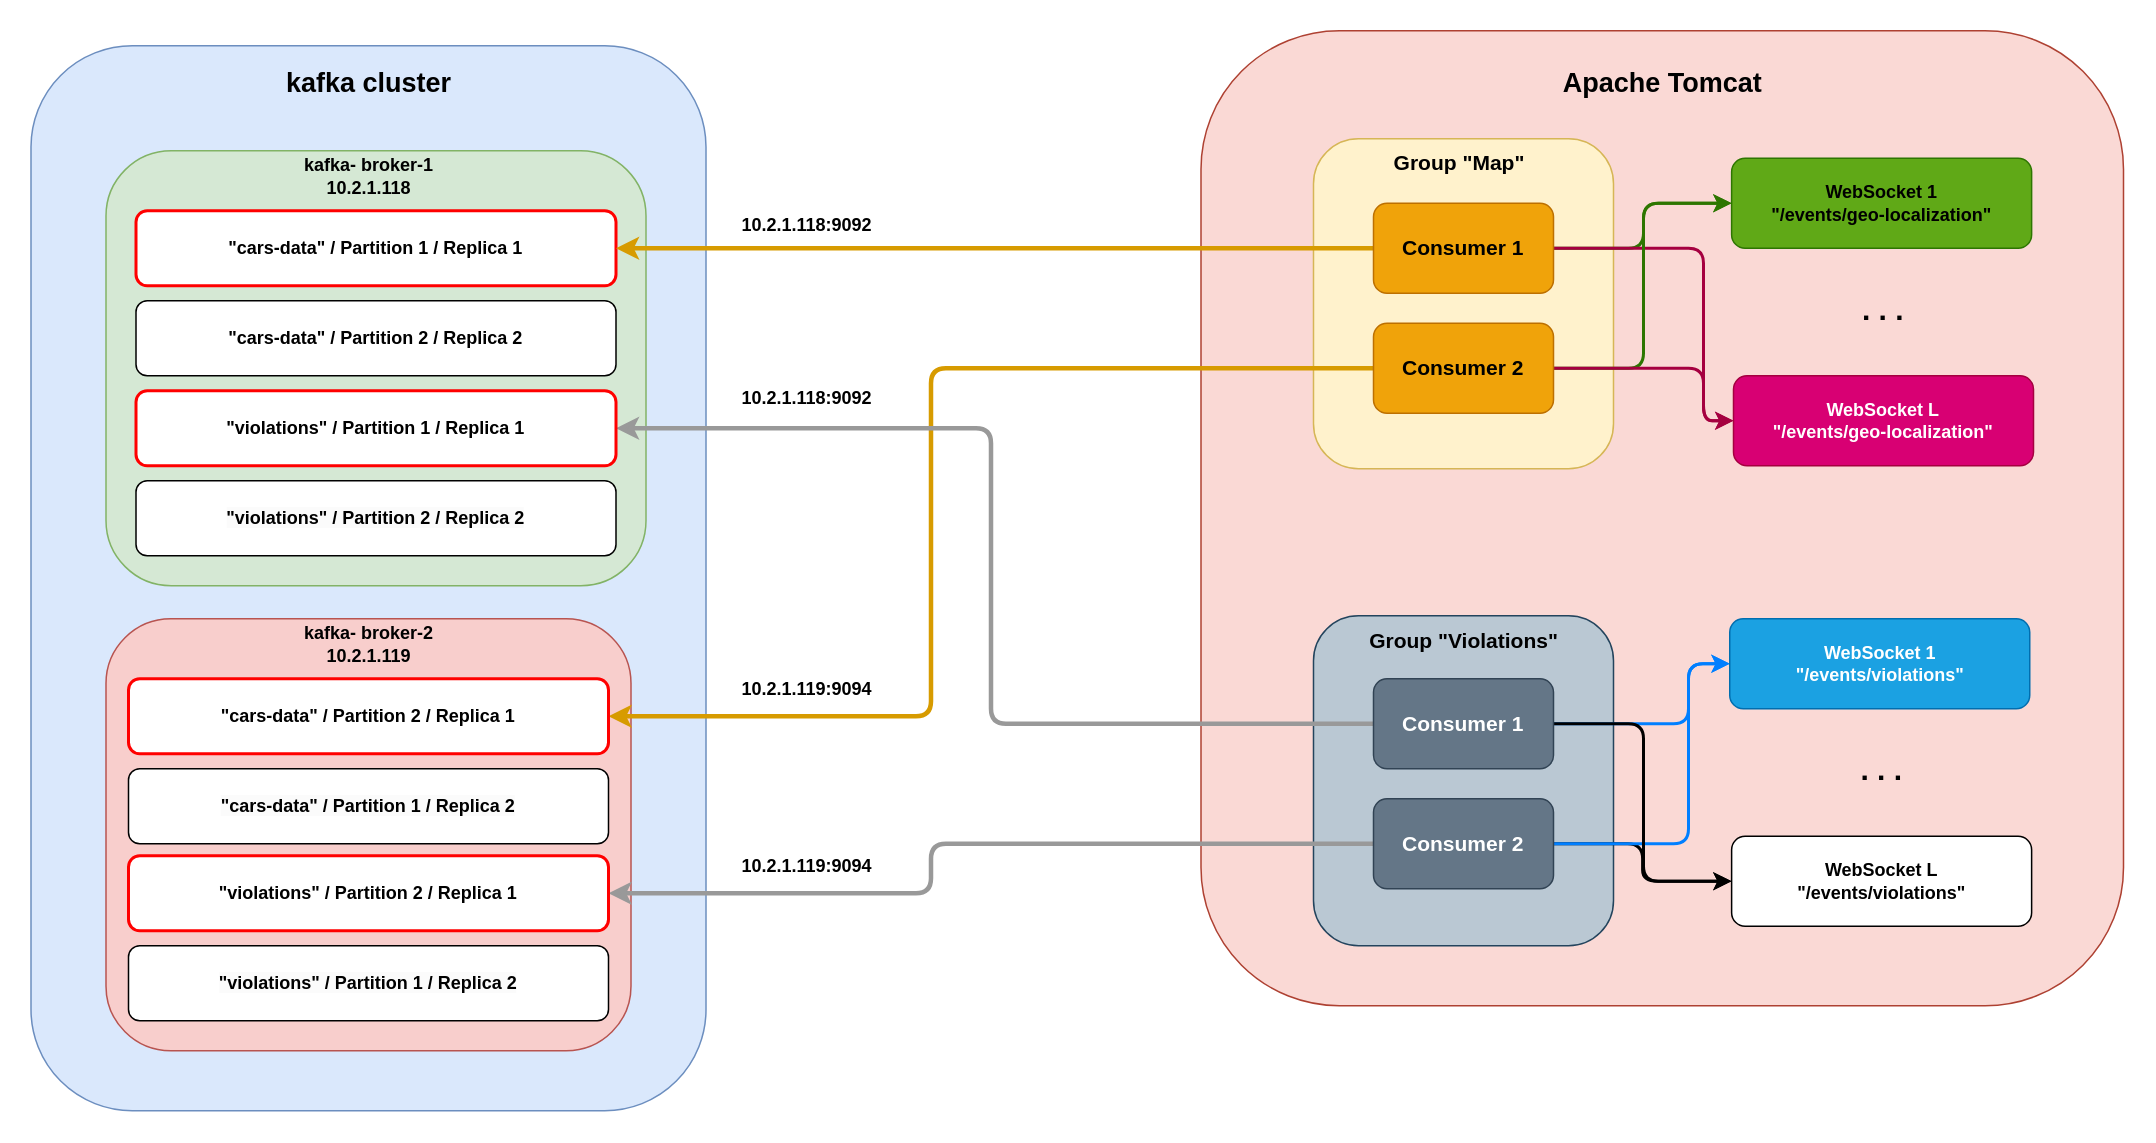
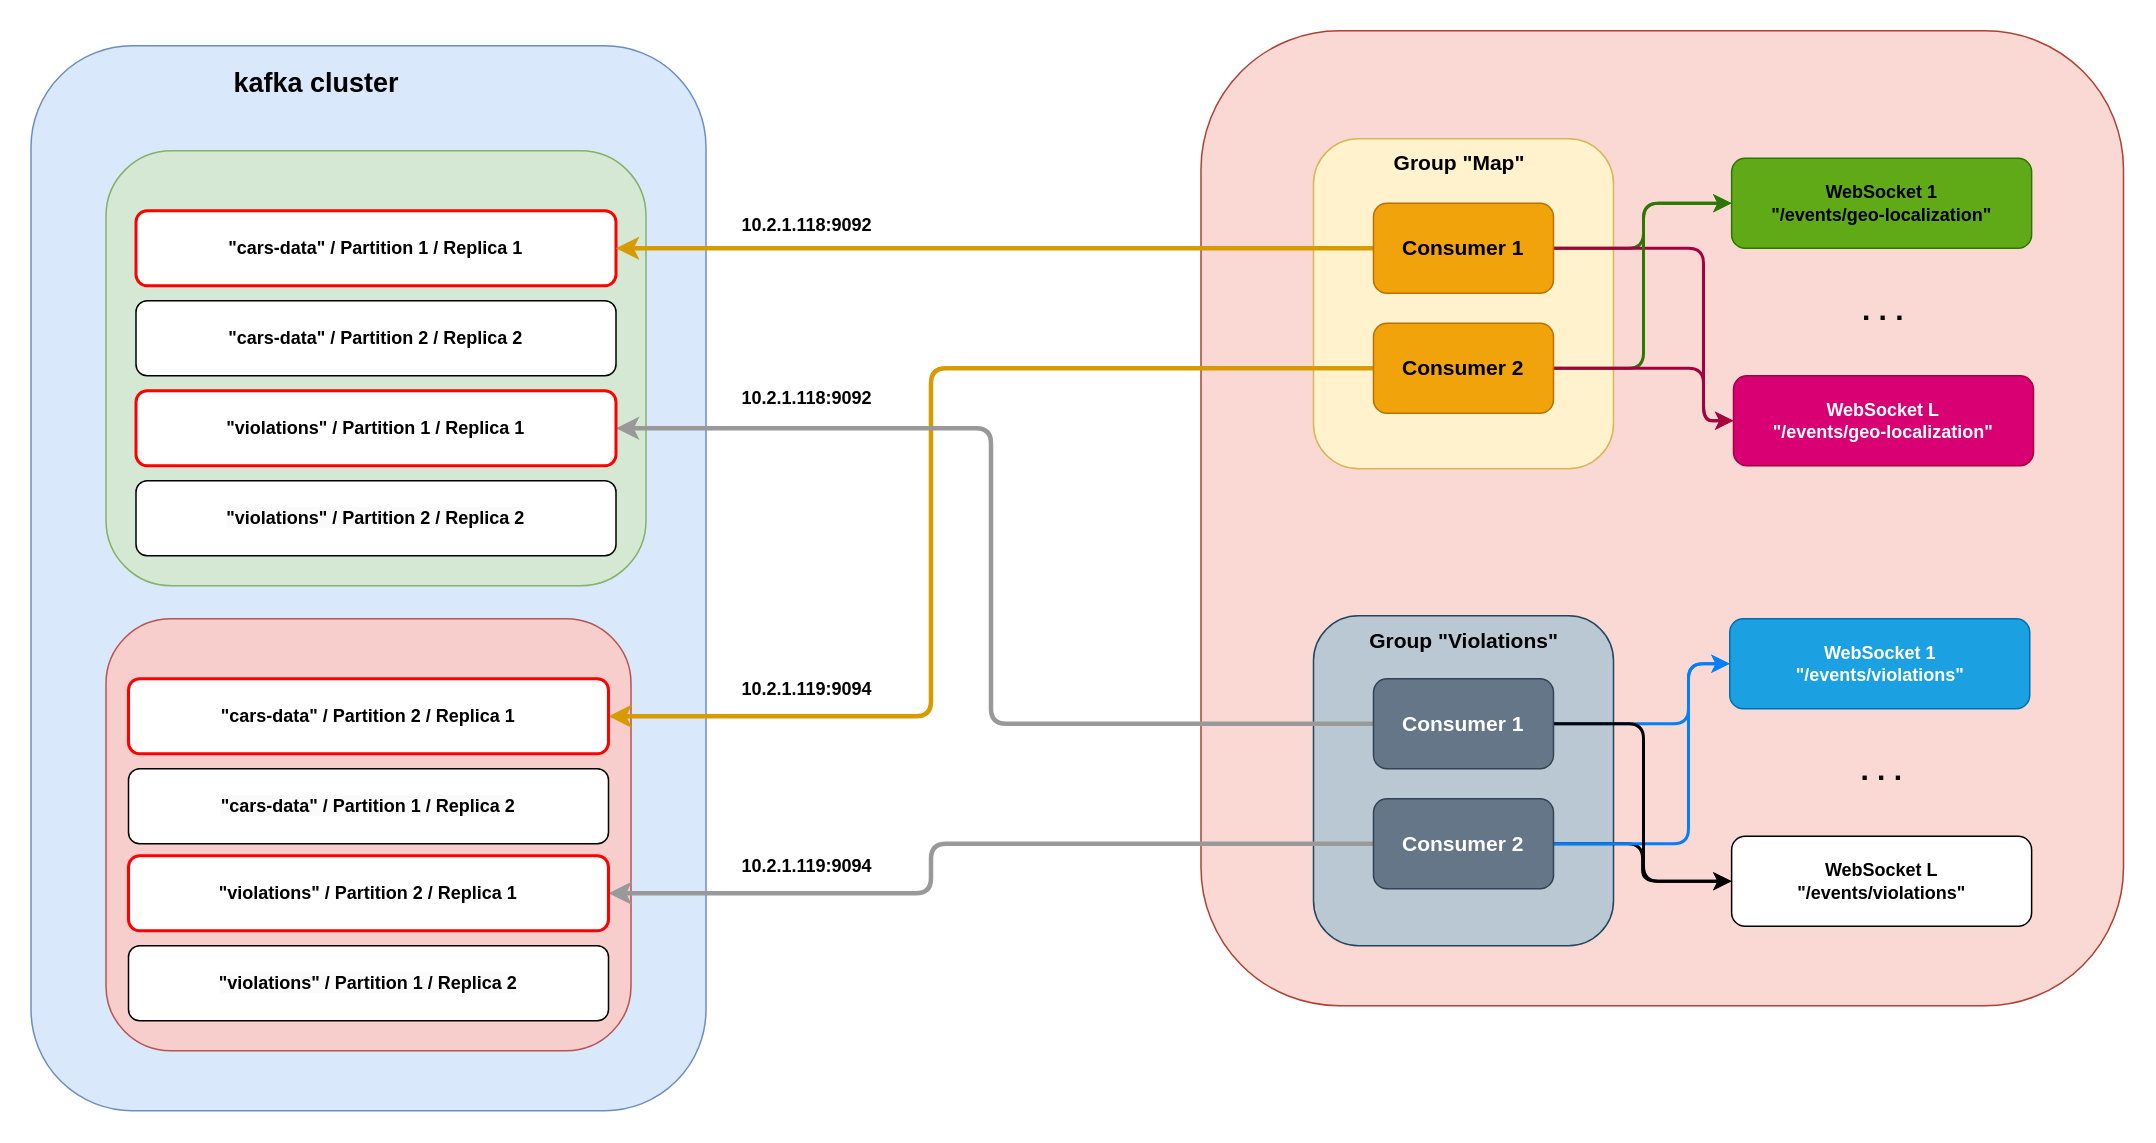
- <mxCell id="6" value="&lt;b&gt;&lt;font style=&quot;font-size: 18px;&quot;&gt;kafka cluster&lt;/font&gt;&lt;/b&gt;" style="text;html=1;strokeColor=none;fillColor=none;align=center;verticalAlign=middle;whiteSpace=wrap;rounded=0;" vertex="1" parent="1"><mxGeometry x="187.5" y="40" width="115" height="30" as="geometry" /></mxCell>
+ <mxCell id="6" value="&lt;b&gt;&lt;font style=&quot;font-size: 18px;&quot;&gt;kafka cluster&lt;/font&gt;&lt;/b&gt;" style="text;html=1;strokeColor=none;fillColor=none;align=center;verticalAlign=middle;whiteSpace=wrap;rounded=0;" vertex="1" parent="1"><mxGeometry x="152.5" y="40" width="115" height="30" as="geometry" /></mxCell>
- <mxCell id="35" value="&lt;b&gt;&lt;font style=&quot;font-size: 18px;&quot;&gt;Apache Tomcat&lt;/font&gt;&lt;/b&gt;" style="text;html=1;strokeColor=none;fillColor=none;align=center;verticalAlign=middle;whiteSpace=wrap;rounded=0;" vertex="1" parent="1"><mxGeometry x="1028.75" y="40" width="157.5" height="30" as="geometry" /></mxCell>
- <mxCell id="9" value="&lt;b&gt;kafka- broker-1 10.2.1.118&lt;/b&gt;" style="text;html=1;strokeColor=none;fillColor=none;align=center;verticalAlign=middle;whiteSpace=wrap;rounded=0;" vertex="1" parent="1"><mxGeometry x="172.5" y="102" width="145" height="30" as="geometry" /></mxCell>
- <mxCell id="10" value="&lt;b&gt;kafka- broker-2&lt;br&gt;10.2.1.119&lt;br&gt;&lt;/b&gt;" style="text;html=1;strokeColor=none;fillColor=none;align=center;verticalAlign=middle;whiteSpace=wrap;rounded=0;" vertex="1" parent="1"><mxGeometry x="172.5" y="414" width="145" height="30" as="geometry" /></mxCell>
